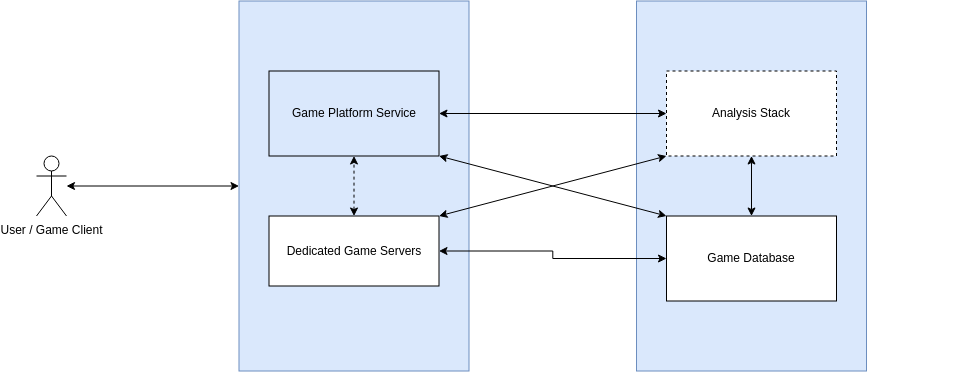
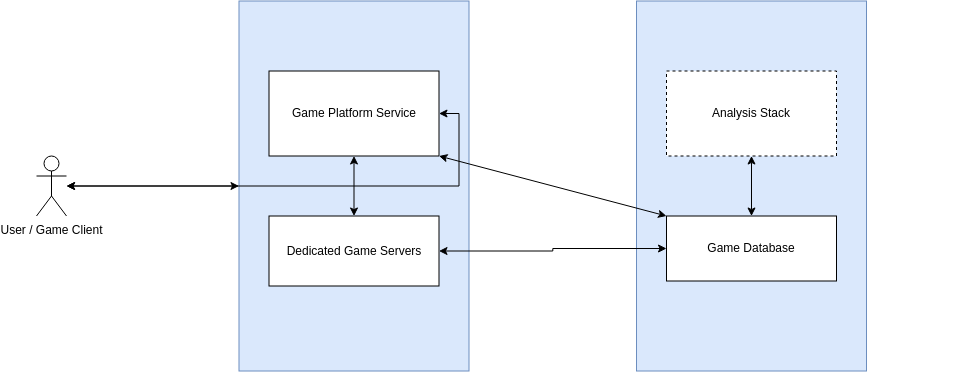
- <mxCell id="8" value="Game Platform Service" style="rounded=0;whiteSpace=wrap;html=1;fillColor=#dae8fc;" vertex="1" parent="1"><mxGeometry x="252.5" y="20.5" width="170" height="85" as="geometry" /></mxCell>
+ <mxCell id="8" value="Game Platform Service" style="rounded=0;whiteSpace=wrap;html=1;" vertex="1" parent="1"><mxGeometry x="252.5" y="20.5" width="170" height="85" as="geometry" /></mxCell>
- <mxCell id="6" style="edgeStyle=orthogonalEdgeStyle;rounded=0;orthogonalLoop=1;jettySize=auto;html=1;exitX=1;exitY=0.5;exitDx=0;exitDy=0;startArrow=classic;startFill=1;" edge="1" parent="1" source="8" target="13"><mxGeometry relative="1" as="geometry" /></mxCell>
+ <mxCell id="6" style="edgeStyle=orthogonalEdgeStyle;rounded=0;orthogonalLoop=1;jettySize=auto;html=1;exitX=1;exitY=0.5;exitDx=0;exitDy=0;startArrow=classic;startFill=1;" edge="1" parent="1" source="8" target="3"><mxGeometry relative="1" as="geometry" /></mxCell>
- <mxCell id="9" style="edgeStyle=orthogonalEdgeStyle;rounded=0;orthogonalLoop=1;jettySize=auto;html=1;entryX=0.5;entryY=1;entryDx=0;entryDy=0;startArrow=classic;startFill=1;dashed=1;" edge="1" parent="1" source="12" target="8"><mxGeometry relative="1" as="geometry" /></mxCell>
+ <mxCell id="9" style="edgeStyle=orthogonalEdgeStyle;rounded=0;orthogonalLoop=1;jettySize=auto;html=1;entryX=0.5;entryY=1;entryDx=0;entryDy=0;startArrow=classic;startFill=1;" edge="1" parent="1" source="12" target="8"><mxGeometry relative="1" as="geometry" /></mxCell>
- <mxCell id="11" style="rounded=0;orthogonalLoop=1;jettySize=auto;html=1;exitX=1;exitY=0;exitDx=0;exitDy=0;entryX=0;entryY=1;entryDx=0;entryDy=0;startArrow=classic;startFill=1;" edge="1" parent="1" source="12" target="13"><mxGeometry relative="1" as="geometry" /></mxCell>
- <mxCell id="15" value="Game Database" style="rounded=0;whiteSpace=wrap;html=1;" vertex="1" parent="1"><mxGeometry x="650" y="165.5" width="170" height="85" as="geometry" /></mxCell>
+ <mxCell id="15" value="Game Database" style="rounded=0;whiteSpace=wrap;html=1;" vertex="1" parent="1"><mxGeometry x="650" y="165.5" width="170" height="65" as="geometry" /></mxCell>
